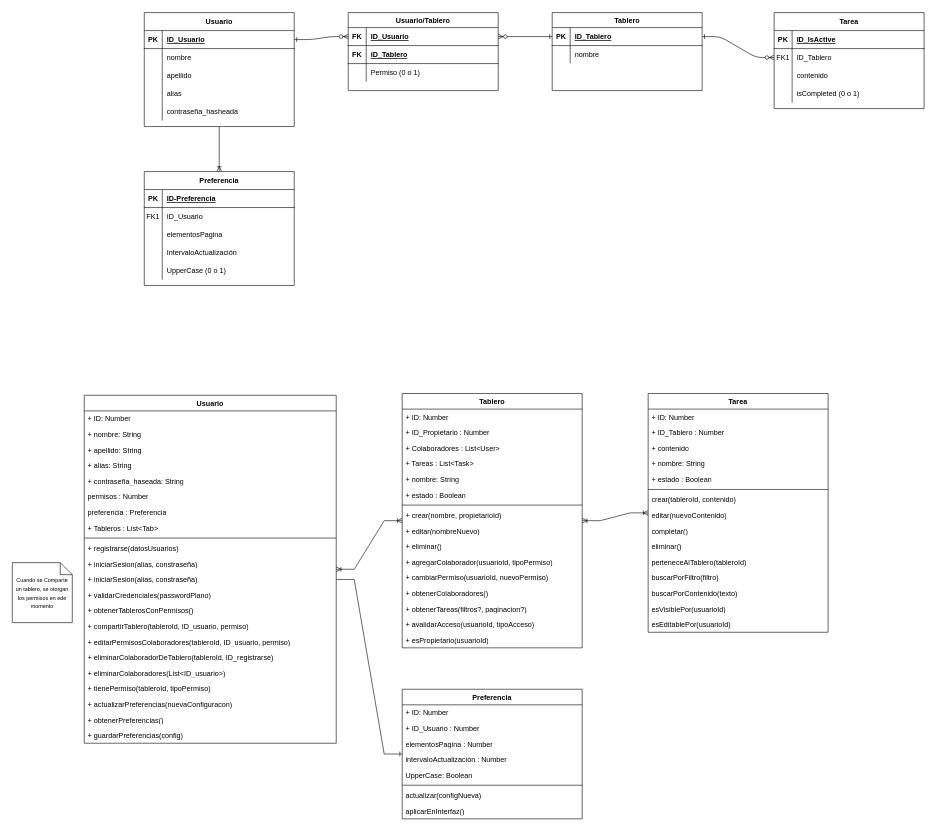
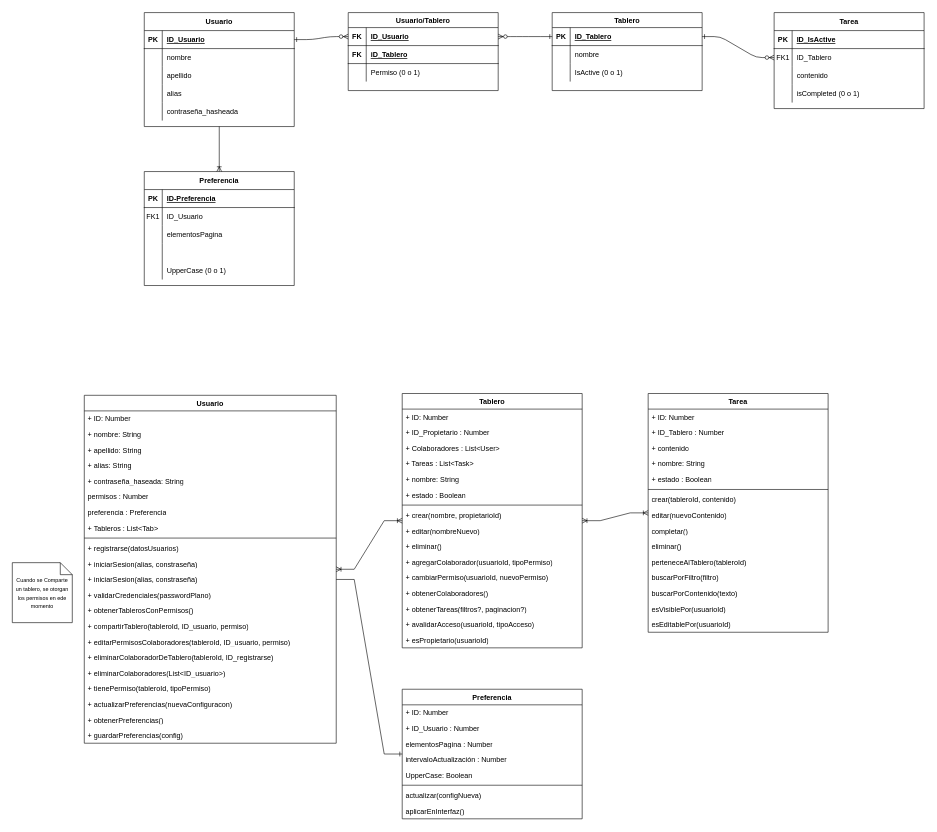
+ <mxCell id="13" value="IsActive (0 o 1)" style="shape=partialRectangle;overflow=hidden;connectable=0;fillColor=none;top=0;left=0;bottom=0;right=0;align=left;spacingLeft=6;" parent="11" vertex="1"><mxGeometry x="30" width="220" height="30" as="geometry"><mxRectangle width="220" height="30" as="alternateBounds" /></mxGeometry></mxCell>
- <mxCell id="55" value="IntervaloActualización" style="shape=partialRectangle;overflow=hidden;connectable=0;fillColor=none;top=0;left=0;bottom=0;right=0;align=left;spacingLeft=6;" parent="53" vertex="1"><mxGeometry x="30" width="220" height="30" as="geometry"><mxRectangle width="220" height="30" as="alternateBounds" /></mxGeometry></mxCell>
